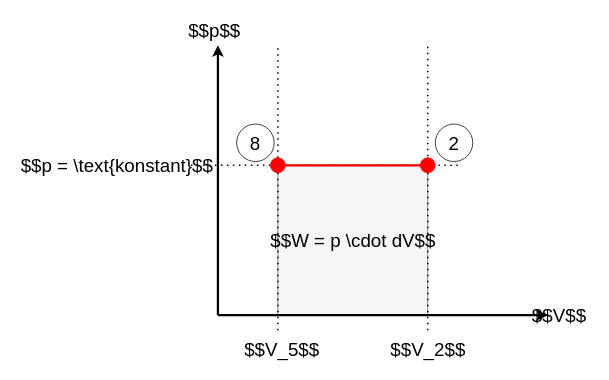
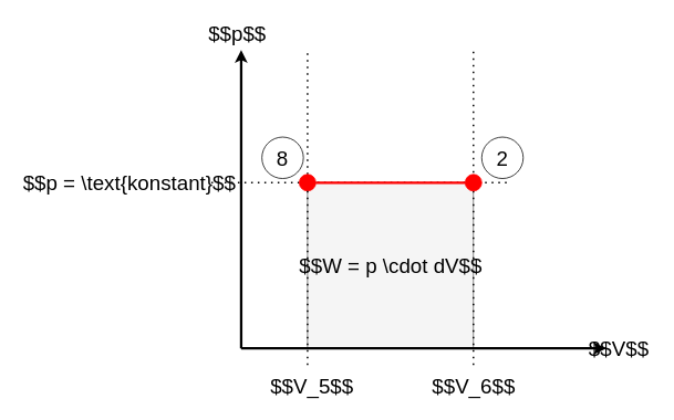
- <mxCell id="15" value="$$V_2$$" style="text;html=1;resizable=0;autosize=1;align=center;verticalAlign=middle;points=[];fillColor=none;strokeColor=none;rounded=0;fontSize=25;" vertex="1" parent="1"><mxGeometry x="510" y="445" width="120" height="40" as="geometry" /></mxCell>
+ <mxCell id="15" value="$$V_6$$" style="text;html=1;resizable=0;autosize=1;align=center;verticalAlign=middle;points=[];fillColor=none;strokeColor=none;rounded=0;fontSize=25;" vertex="1" parent="1"><mxGeometry x="510" y="445" width="120" height="40" as="geometry" /></mxCell>
